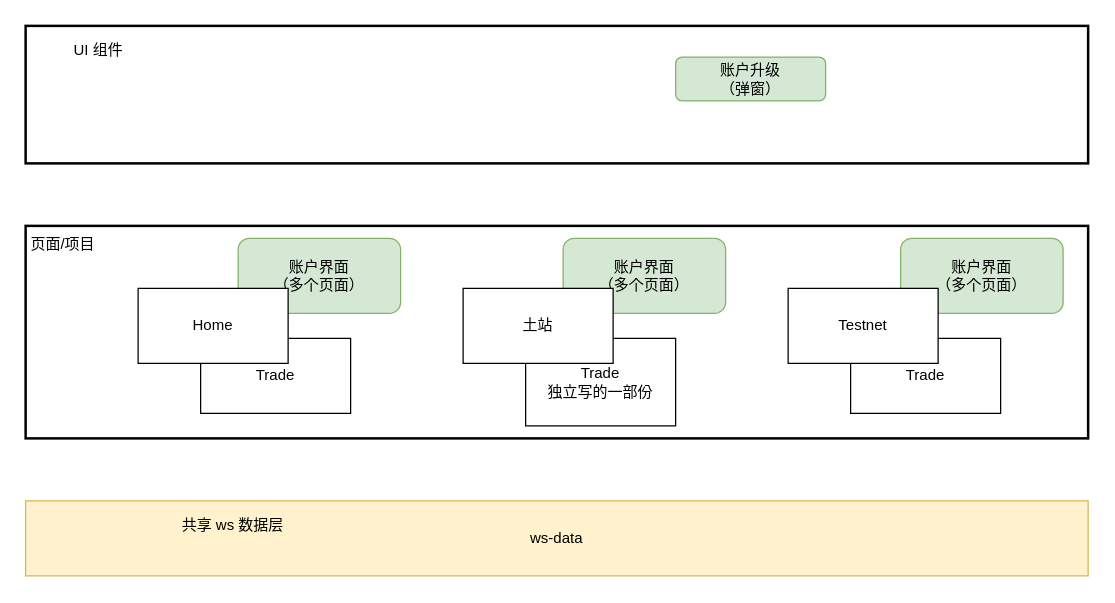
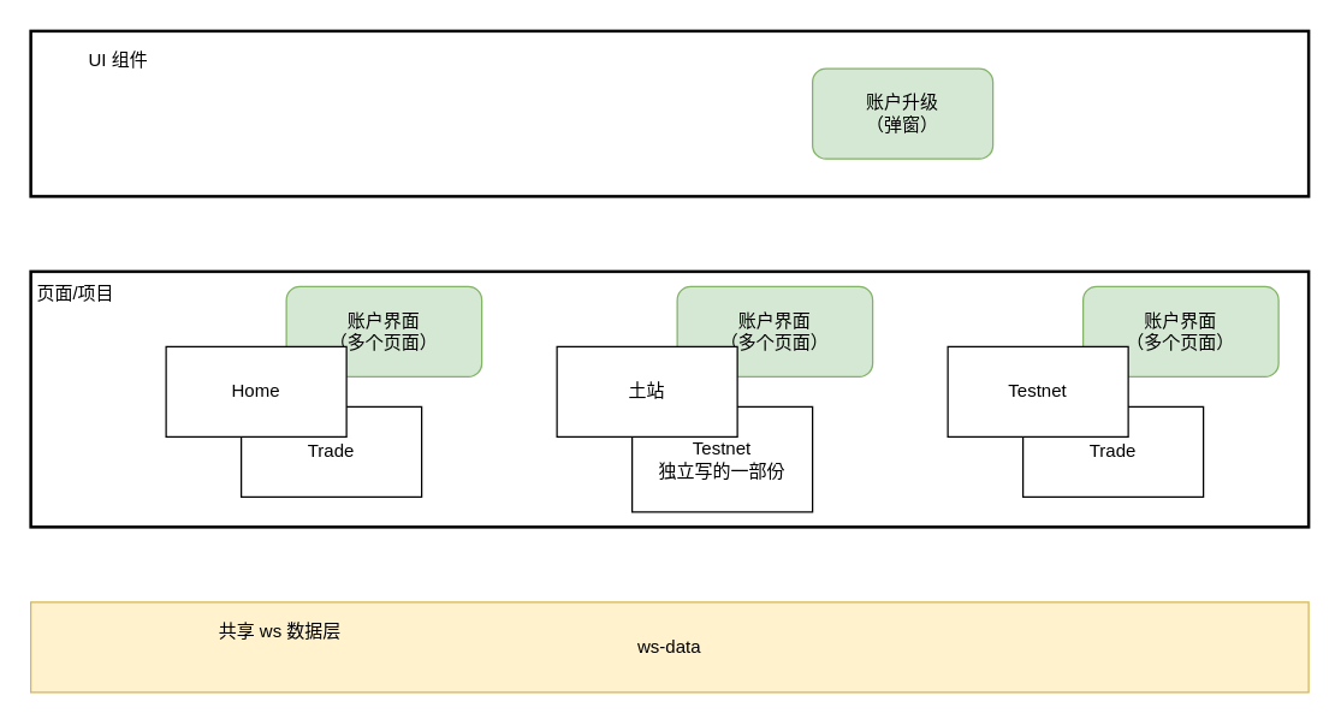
- <mxCell id="8" value="账户升级&lt;br&gt;（弹窗）" style="rounded=1;whiteSpace=wrap;html=1;fillColor=#d5e8d4;strokeColor=#82b366;" vertex="1" parent="5"><mxGeometry x="520" y="25" width="120" height="35" as="geometry" /></mxCell>
+ <mxCell id="8" value="账户升级&lt;br&gt;（弹窗）" style="rounded=1;whiteSpace=wrap;html=1;fillColor=#d5e8d4;strokeColor=#82b366;" vertex="1" parent="5"><mxGeometry x="520" y="25" width="120" height="60" as="geometry" /></mxCell>
- <mxCell id="10" value="Trade&lt;br style=&quot;border-color: var(--border-color);&quot;&gt;独立写的一部份" style="rounded=0;whiteSpace=wrap;html=1;" vertex="1" parent="1"><mxGeometry x="420" y="270" width="120" height="70" as="geometry" /></mxCell>
+ <mxCell id="10" value="Testnet&lt;br style=&quot;border-color: var(--border-color);&quot;&gt;独立写的一部份" style="rounded=0;whiteSpace=wrap;html=1;" vertex="1" parent="1"><mxGeometry x="420" y="270" width="120" height="70" as="geometry" /></mxCell>
